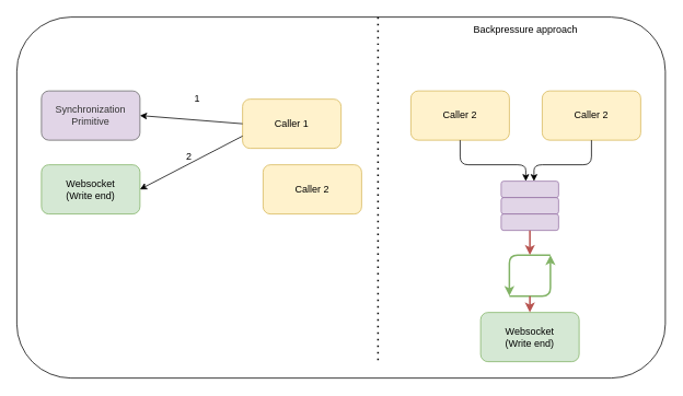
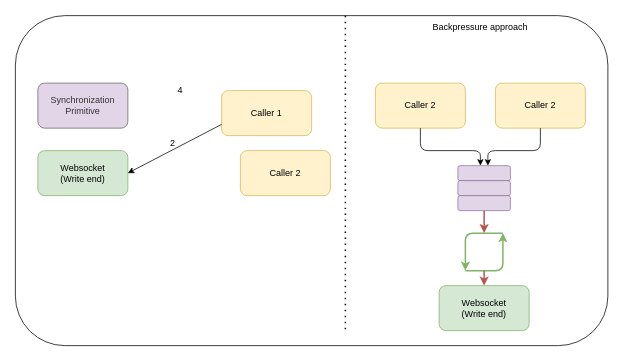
- <mxCell id="9" value="1" style="text;html=1;strokeColor=none;fillColor=none;align=center;verticalAlign=middle;whiteSpace=wrap;rounded=0;" vertex="1" parent="1"><mxGeometry x="220" y="110" width="40" height="20" as="geometry" /></mxCell>
+ <mxCell id="9" value="4" style="text;html=1;strokeColor=none;fillColor=none;align=center;verticalAlign=middle;whiteSpace=wrap;rounded=0;" vertex="1" parent="1"><mxGeometry x="220" y="110" width="40" height="20" as="geometry" /></mxCell>
- <mxCell id="7" value="" style="endArrow=classic;html=1;exitX=0;exitY=0.5;exitDx=0;exitDy=0;entryX=1;entryY=0.5;entryDx=0;entryDy=0;" edge="1" parent="1" source="4" target="6"><mxGeometry width="50" height="50" relative="1" as="geometry"><mxPoint x="380" y="230" as="sourcePoint" /><mxPoint x="430" y="180" as="targetPoint" /></mxGeometry></mxCell>
